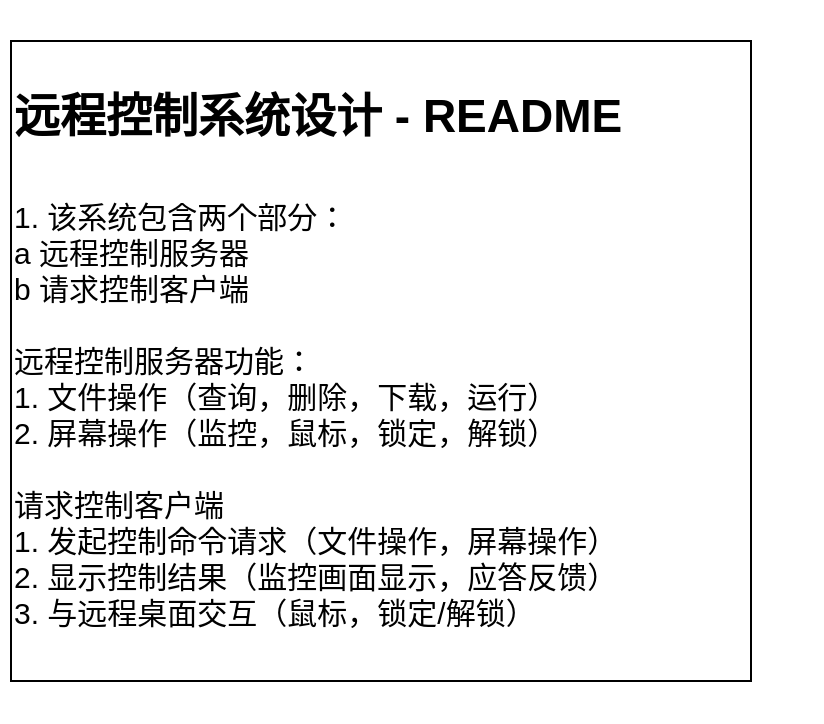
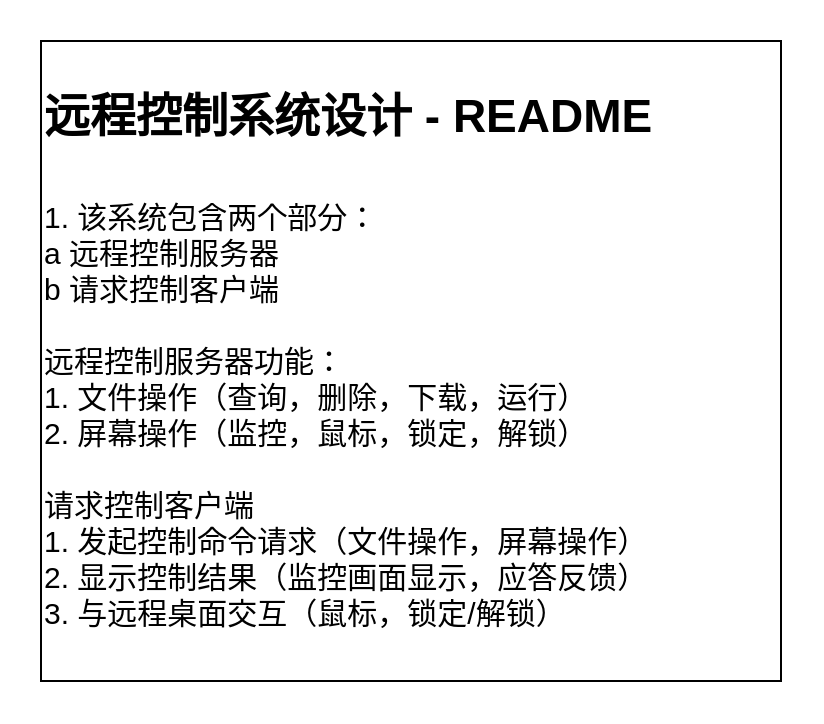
- <mxCell id="2" value="&lt;div style=&quot;font-size: 23px&quot;&gt;&lt;font style=&quot;font-size: 23px&quot;&gt;&lt;b&gt;远程控制系统设计 - README&lt;/b&gt;&lt;/font&gt;&lt;/div&gt;&lt;div style=&quot;font-size: 23px&quot;&gt;&lt;font style=&quot;font-size: 23px&quot;&gt;&lt;br&gt;&lt;/font&gt;&lt;/div&gt;&lt;div style=&quot;font-size: 15px&quot;&gt;&lt;font style=&quot;font-size: 15px&quot;&gt;1. 该系统包含两个部分：&lt;/font&gt;&lt;/div&gt;&lt;div style=&quot;font-size: 15px&quot;&gt;&lt;font style=&quot;font-size: 15px&quot;&gt;a 远程控制服务器&lt;/font&gt;&lt;/div&gt;&lt;div style=&quot;font-size: 15px&quot;&gt;&lt;font style=&quot;font-size: 15px&quot;&gt;b 请求控制客户端&lt;/font&gt;&lt;/div&gt;&lt;div style=&quot;font-size: 15px&quot;&gt;&lt;font style=&quot;font-size: 15px&quot;&gt;&lt;br&gt;&lt;/font&gt;&lt;/div&gt;&lt;div style=&quot;font-size: 15px&quot;&gt;&lt;font style=&quot;font-size: 15px&quot;&gt;远程控制服务器功能：&lt;/font&gt;&lt;/div&gt;&lt;div style=&quot;font-size: 15px&quot;&gt;&lt;font style=&quot;font-size: 15px&quot;&gt;1. 文件操作（查询，删除，下载，运行）&lt;/font&gt;&lt;/div&gt;&lt;div style=&quot;font-size: 15px&quot;&gt;&lt;font style=&quot;font-size: 15px&quot;&gt;2. 屏幕操作（监控，鼠标，锁定，解锁）&lt;/font&gt;&lt;/div&gt;&lt;div style=&quot;font-size: 15px&quot;&gt;&lt;font style=&quot;font-size: 15px&quot;&gt;&lt;br&gt;&lt;/font&gt;&lt;/div&gt;&lt;div style=&quot;font-size: 15px&quot;&gt;&lt;font style=&quot;font-size: 15px&quot;&gt;请求控制客户端&lt;/font&gt;&lt;/div&gt;&lt;div style=&quot;font-size: 15px&quot;&gt;&lt;font style=&quot;font-size: 15px&quot;&gt;1. 发起控制命令请求（文件操作，屏幕操作）&lt;/font&gt;&lt;/div&gt;&lt;div style=&quot;font-size: 15px&quot;&gt;&lt;font style=&quot;font-size: 15px&quot;&gt;2. 显示控制结果（监控画面显示，应答反馈）&lt;/font&gt;&lt;/div&gt;&lt;div style=&quot;font-size: 15px&quot;&gt;&lt;font style=&quot;font-size: 15px&quot;&gt;3. 与远程桌面交互（鼠标，锁定/解锁）&lt;/font&gt;&lt;/div&gt;" style="html=1;align=left;" vertex="1" parent="1"><mxGeometry x="5" y="20" width="370" height="320" as="geometry" /></mxCell>
+ <mxCell id="2" value="&lt;div style=&quot;font-size: 23px&quot;&gt;&lt;font style=&quot;font-size: 23px&quot;&gt;&lt;b&gt;远程控制系统设计 - README&lt;/b&gt;&lt;/font&gt;&lt;/div&gt;&lt;div style=&quot;font-size: 23px&quot;&gt;&lt;font style=&quot;font-size: 23px&quot;&gt;&lt;br&gt;&lt;/font&gt;&lt;/div&gt;&lt;div style=&quot;font-size: 15px&quot;&gt;&lt;font style=&quot;font-size: 15px&quot;&gt;1. 该系统包含两个部分：&lt;/font&gt;&lt;/div&gt;&lt;div style=&quot;font-size: 15px&quot;&gt;&lt;font style=&quot;font-size: 15px&quot;&gt;a 远程控制服务器&lt;/font&gt;&lt;/div&gt;&lt;div style=&quot;font-size: 15px&quot;&gt;&lt;font style=&quot;font-size: 15px&quot;&gt;b 请求控制客户端&lt;/font&gt;&lt;/div&gt;&lt;div style=&quot;font-size: 15px&quot;&gt;&lt;font style=&quot;font-size: 15px&quot;&gt;&lt;br&gt;&lt;/font&gt;&lt;/div&gt;&lt;div style=&quot;font-size: 15px&quot;&gt;&lt;font style=&quot;font-size: 15px&quot;&gt;远程控制服务器功能：&lt;/font&gt;&lt;/div&gt;&lt;div style=&quot;font-size: 15px&quot;&gt;&lt;font style=&quot;font-size: 15px&quot;&gt;1. 文件操作（查询，删除，下载，运行）&lt;/font&gt;&lt;/div&gt;&lt;div style=&quot;font-size: 15px&quot;&gt;&lt;font style=&quot;font-size: 15px&quot;&gt;2. 屏幕操作（监控，鼠标，锁定，解锁）&lt;/font&gt;&lt;/div&gt;&lt;div style=&quot;font-size: 15px&quot;&gt;&lt;font style=&quot;font-size: 15px&quot;&gt;&lt;br&gt;&lt;/font&gt;&lt;/div&gt;&lt;div style=&quot;font-size: 15px&quot;&gt;&lt;font style=&quot;font-size: 15px&quot;&gt;请求控制客户端&lt;/font&gt;&lt;/div&gt;&lt;div style=&quot;font-size: 15px&quot;&gt;&lt;font style=&quot;font-size: 15px&quot;&gt;1. 发起控制命令请求（文件操作，屏幕操作）&lt;/font&gt;&lt;/div&gt;&lt;div style=&quot;font-size: 15px&quot;&gt;&lt;font style=&quot;font-size: 15px&quot;&gt;2. 显示控制结果（监控画面显示，应答反馈）&lt;/font&gt;&lt;/div&gt;&lt;div style=&quot;font-size: 15px&quot;&gt;&lt;font style=&quot;font-size: 15px&quot;&gt;3. 与远程桌面交互（鼠标，锁定/解锁）&lt;/font&gt;&lt;/div&gt;" style="html=1;align=left;" vertex="1" parent="1"><mxGeometry width="370" height="320" as="geometry" x="20" y="20" /></mxCell>
